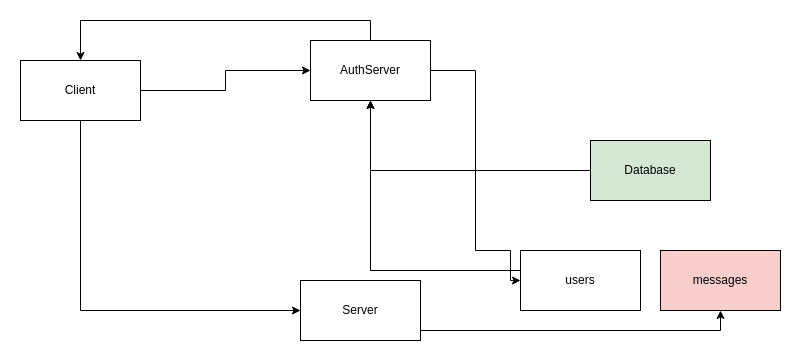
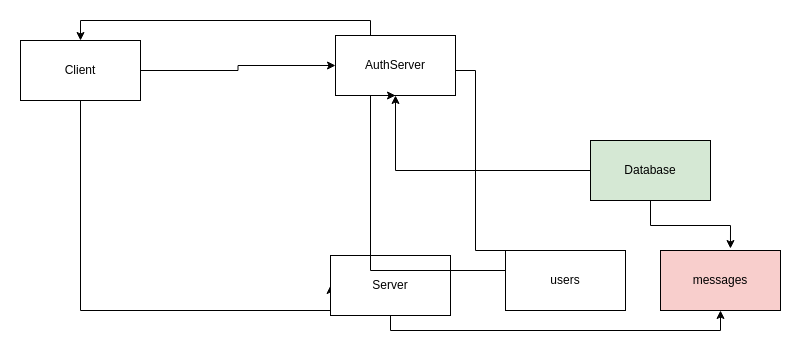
- <mxCell id="9" value="AuthServer" style="rounded=0;whiteSpace=wrap;html=1;" vertex="1" parent="1"><mxGeometry x="310" y="40" width="120" height="60" as="geometry" /></mxCell>
+ <mxCell id="9" value="AuthServer" style="rounded=0;whiteSpace=wrap;html=1;" vertex="1" parent="1"><mxGeometry x="335" y="35" width="120" height="60" as="geometry" /></mxCell>
- <mxCell id="4" value="Client" style="rounded=0;whiteSpace=wrap;html=1;" vertex="1" parent="1"><mxGeometry x="20" y="60" width="120" height="60" as="geometry" /></mxCell>
+ <mxCell id="4" value="Client" style="rounded=0;whiteSpace=wrap;html=1;" vertex="1" parent="1"><mxGeometry x="20" y="40" width="120" height="60" as="geometry" /></mxCell>
+ <mxCell id="11" style="edgeStyle=orthogonalEdgeStyle;rounded=0;orthogonalLoop=1;jettySize=auto;html=1;entryX=0.583;entryY=-0.033;entryDx=0;entryDy=0;entryPerimeter=0;" edge="1" parent="1" source="12" target="15"><mxGeometry relative="1" as="geometry" /></mxCell>
- <mxCell id="14" value="users" style="rounded=0;whiteSpace=wrap;html=1;" vertex="1" parent="1"><mxGeometry x="520" y="250" width="120" height="60" as="geometry" /></mxCell>
+ <mxCell id="14" value="users" style="rounded=0;whiteSpace=wrap;html=1;" vertex="1" parent="1"><mxGeometry x="505" y="250" width="120" height="60" as="geometry" /></mxCell>
- <mxCell id="6" value="Server" style="rounded=0;whiteSpace=wrap;html=1;" vertex="1" parent="1"><mxGeometry x="300" y="280" width="120" height="60" as="geometry" /></mxCell>
+ <mxCell id="6" value="Server" style="rounded=0;whiteSpace=wrap;html=1;" vertex="1" parent="1"><mxGeometry x="330" y="255" width="120" height="60" as="geometry" /></mxCell>
